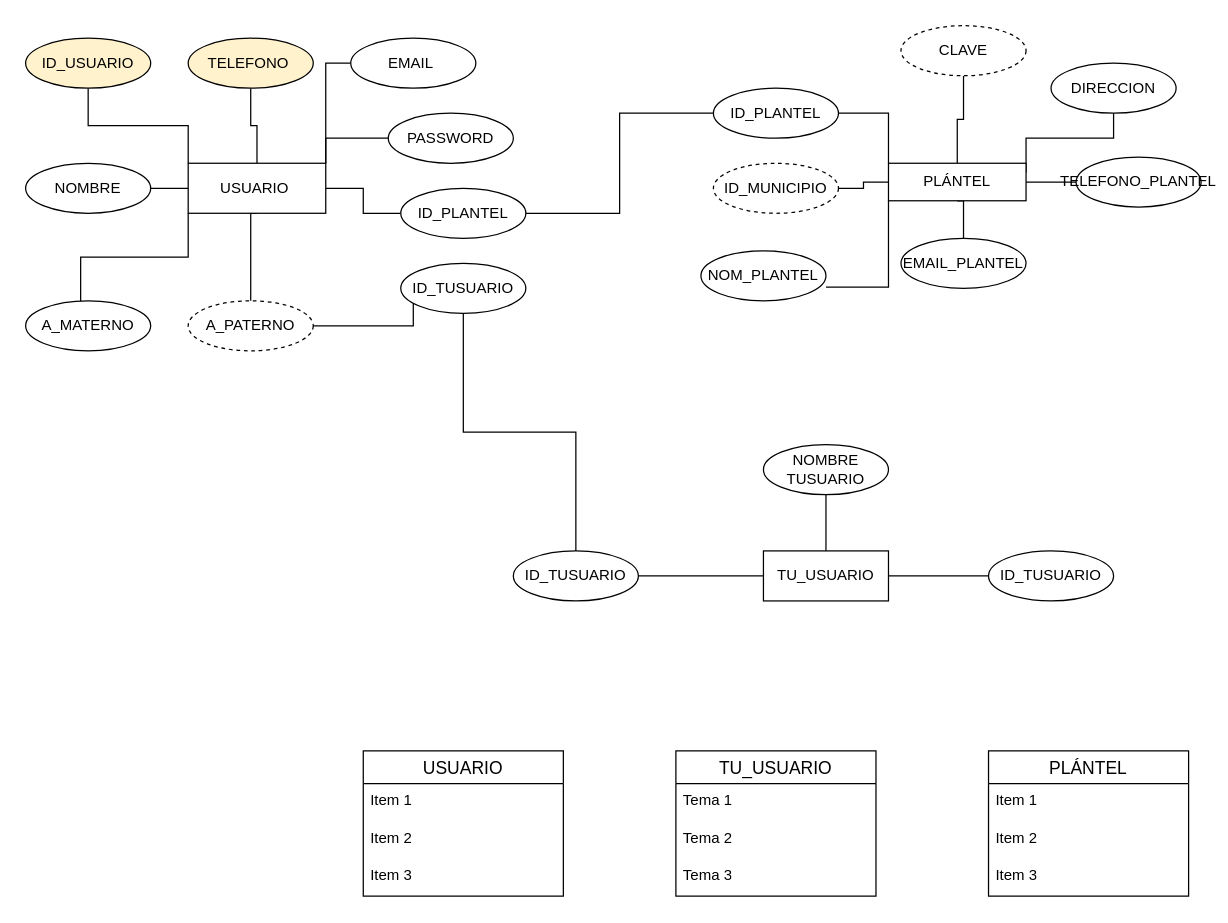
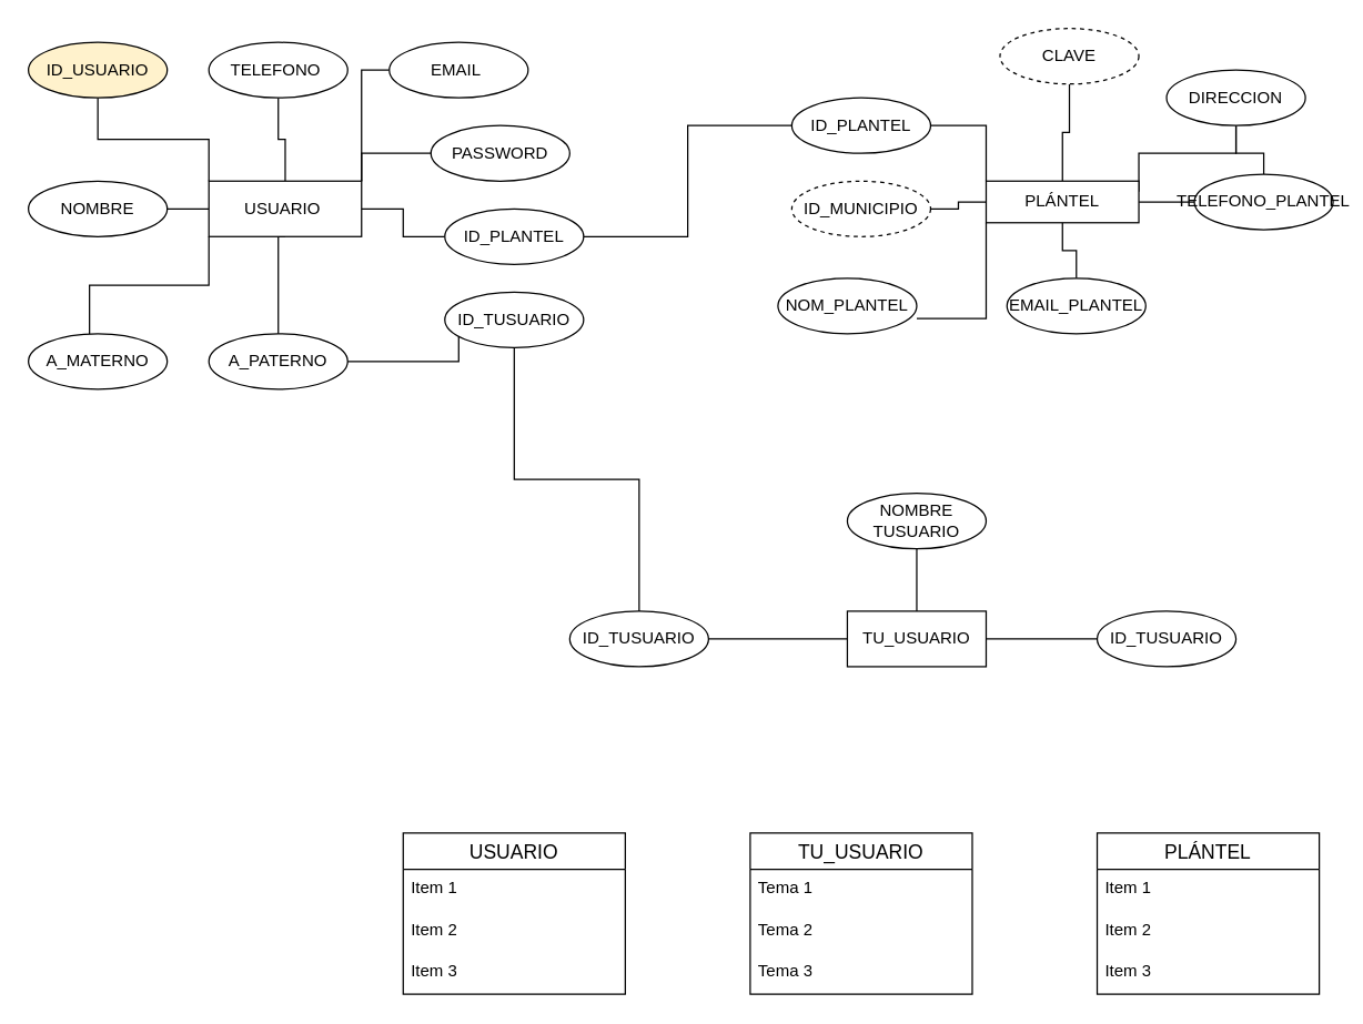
- <mxCell id="15" value="TELEFONO&amp;nbsp;" style="ellipse;whiteSpace=wrap;html=1;align=center;fillColor=#fff2cc;" parent="1" vertex="1"><mxGeometry x="150" y="30" width="100" height="40" as="geometry" /></mxCell>
+ <mxCell id="15" value="TELEFONO&amp;nbsp;" style="ellipse;whiteSpace=wrap;html=1;align=center;" parent="1" vertex="1"><mxGeometry x="150" y="30" width="100" height="40" as="geometry" /></mxCell>
+ <mxCell id="35" value="" style="edgeStyle=orthogonalEdgeStyle;rounded=0;orthogonalLoop=1;jettySize=auto;html=1;endArrow=none;endFill=0;" edge="1" parent="1" source="36" target="34"><mxGeometry relative="1" as="geometry" /></mxCell>
- <mxCell id="30" value="EMAIL_PLANTEL" style="ellipse;whiteSpace=wrap;html=1;align=center;" parent="1" vertex="1"><mxGeometry x="720" y="190" width="100" height="40" as="geometry" /></mxCell>
+ <mxCell id="30" value="EMAIL_PLANTEL" style="ellipse;whiteSpace=wrap;html=1;align=center;" parent="1" vertex="1"><mxGeometry x="725" y="200" width="100" height="40" as="geometry" /></mxCell>
- <mxCell id="16" value="A_PATERNO" style="ellipse;whiteSpace=wrap;html=1;align=center;dashed=1;" parent="1" vertex="1"><mxGeometry x="150" y="240" width="100" height="40" as="geometry" /></mxCell>
+ <mxCell id="16" value="A_PATERNO" style="ellipse;whiteSpace=wrap;html=1;align=center;" parent="1" vertex="1"><mxGeometry x="150" y="240" width="100" height="40" as="geometry" /></mxCell>
